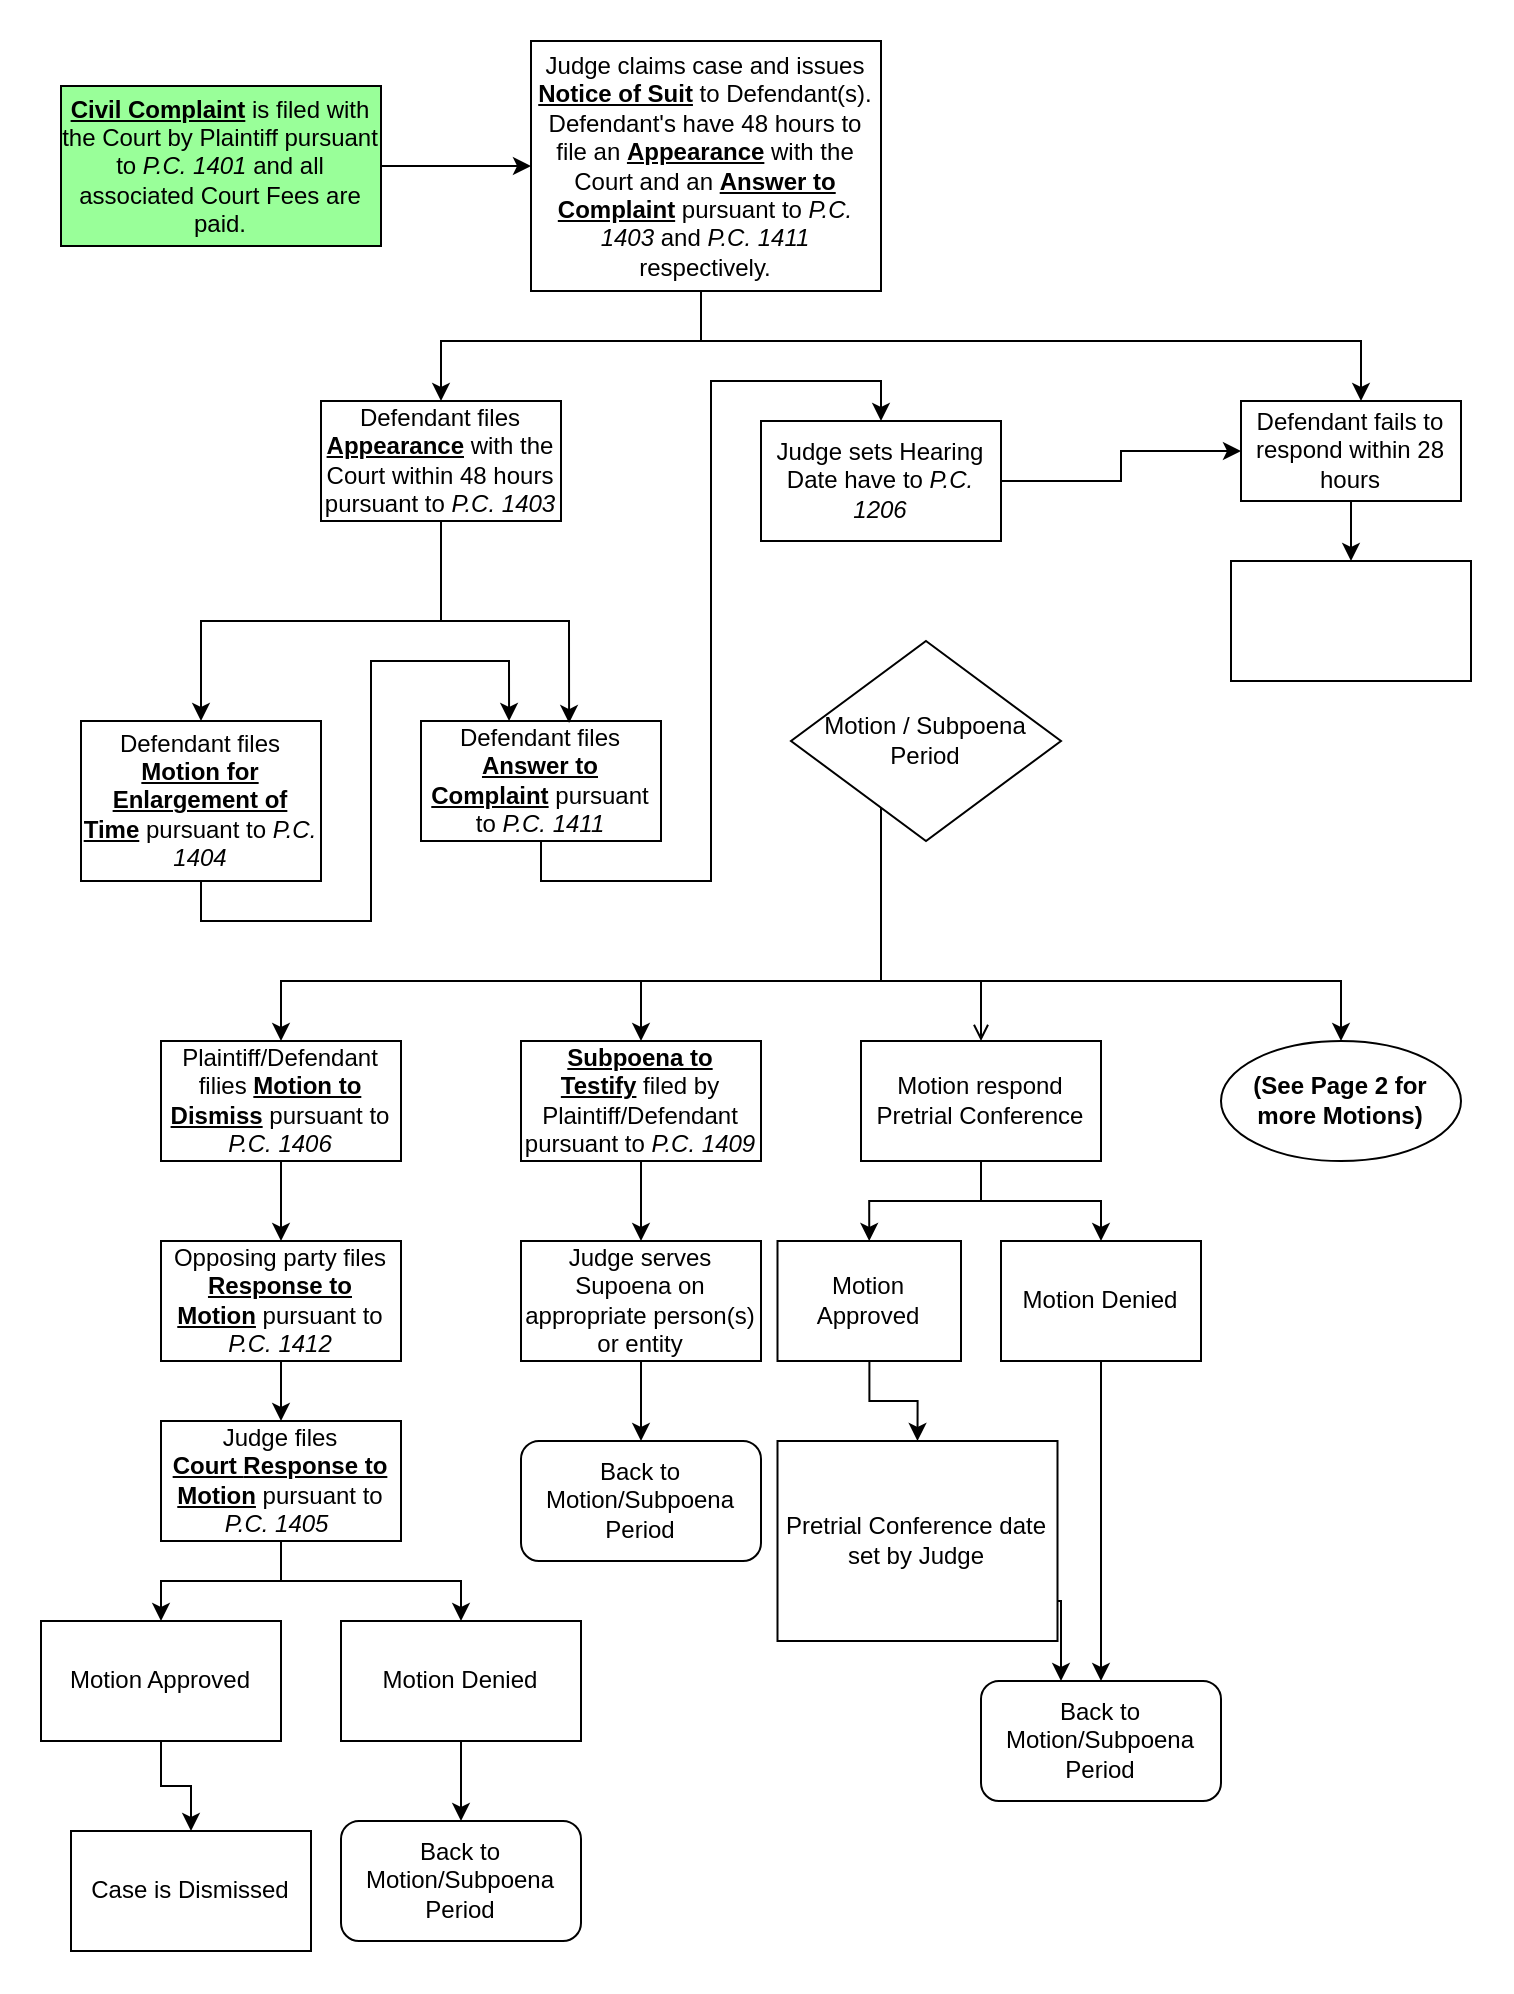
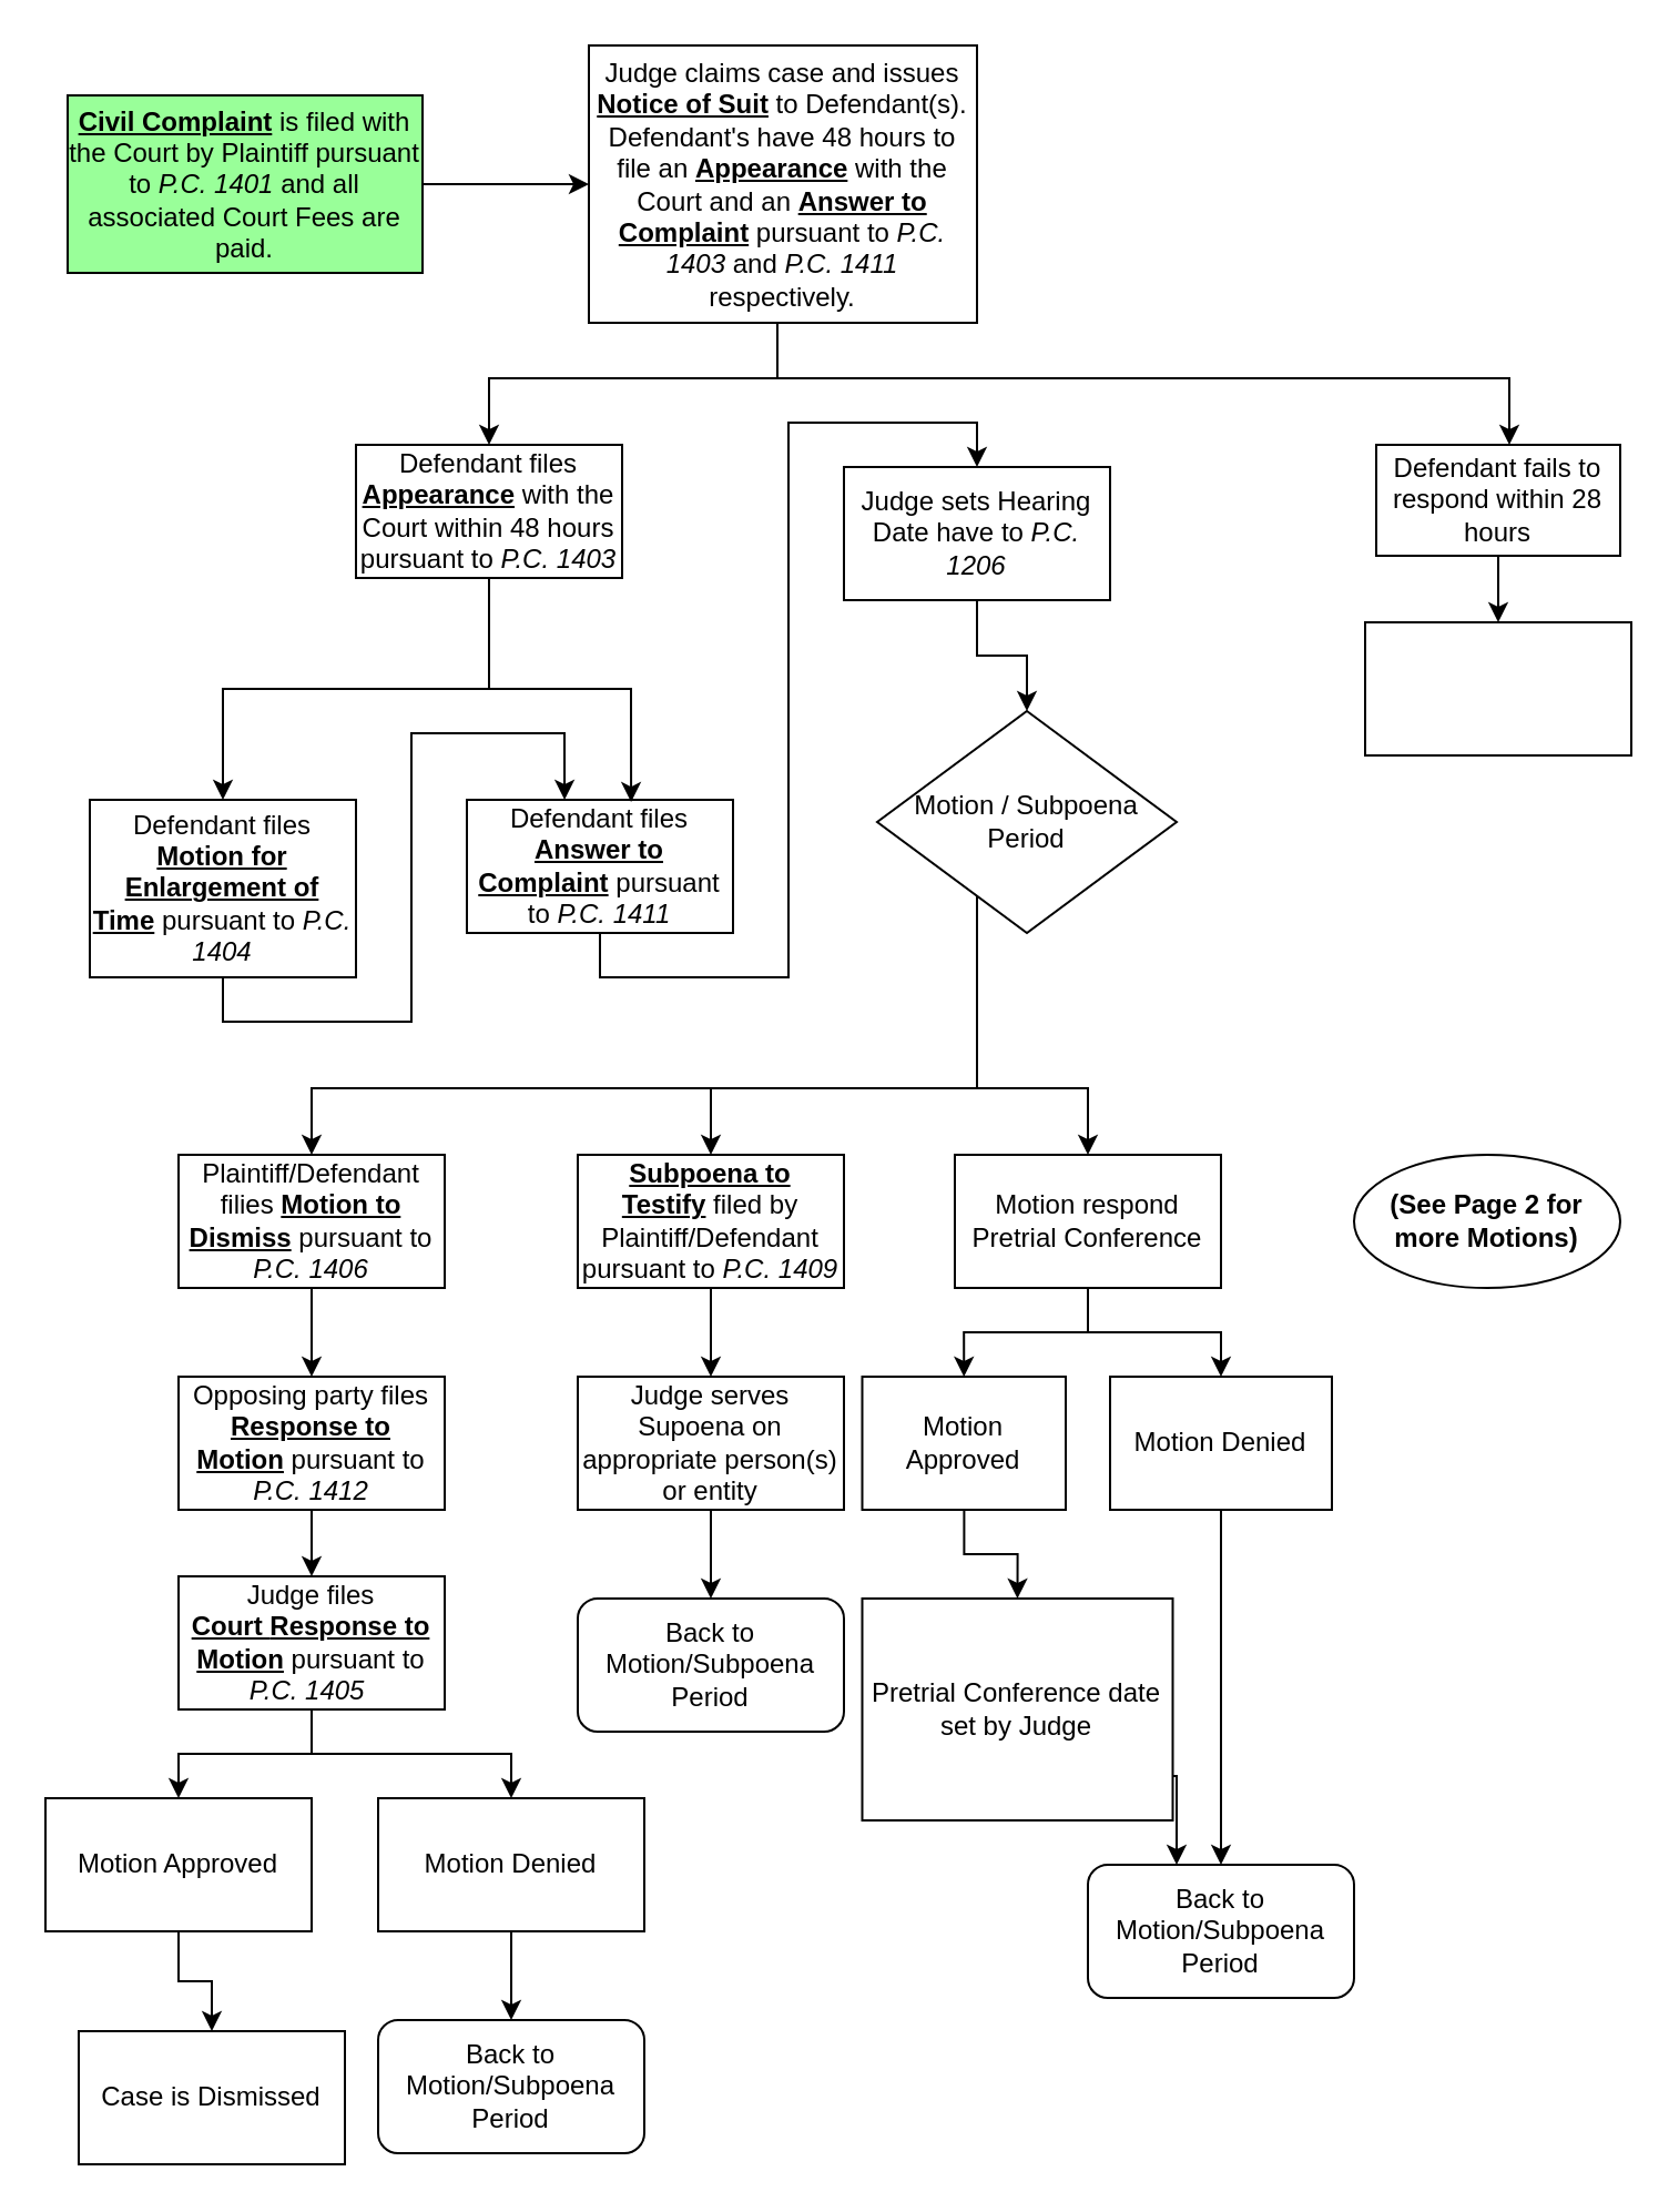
- <mxCell id="17" style="edgeStyle=orthogonalEdgeStyle;rounded=0;orthogonalLoop=1;jettySize=auto;html=1;" parent="1" source="18" target="11" edge="1"><mxGeometry relative="1" as="geometry" /></mxCell>
+ <mxCell id="17" style="edgeStyle=orthogonalEdgeStyle;rounded=0;orthogonalLoop=1;jettySize=auto;html=1;entryX=0.5;entryY=0;entryDx=0;entryDy=0;" parent="1" source="18" target="23" edge="1"><mxGeometry relative="1" as="geometry" /></mxCell>
- <mxCell id="22" style="edgeStyle=orthogonalEdgeStyle;rounded=0;orthogonalLoop=1;jettySize=auto;html=1;entryX=0.5;entryY=0;entryDx=0;entryDy=0;" edge="1" parent="1" source="23" target="52"><mxGeometry relative="1" as="geometry"><Array as="points"><mxPoint x="440" y="490" /><mxPoint x="670" y="490" /></Array></mxGeometry></mxCell>
- <mxCell id="21" style="edgeStyle=orthogonalEdgeStyle;rounded=0;orthogonalLoop=1;jettySize=auto;html=1;endArrow=open;" edge="1" parent="1" source="23" target="43"><mxGeometry relative="1" as="geometry"><Array as="points"><mxPoint x="440" y="490" /><mxPoint x="490" y="490" /></Array></mxGeometry></mxCell>
+ <mxCell id="21" style="edgeStyle=orthogonalEdgeStyle;rounded=0;orthogonalLoop=1;jettySize=auto;html=1;" edge="1" parent="1" source="23" target="43"><mxGeometry relative="1" as="geometry"><Array as="points"><mxPoint x="440" y="490" /><mxPoint x="490" y="490" /></Array></mxGeometry></mxCell>
